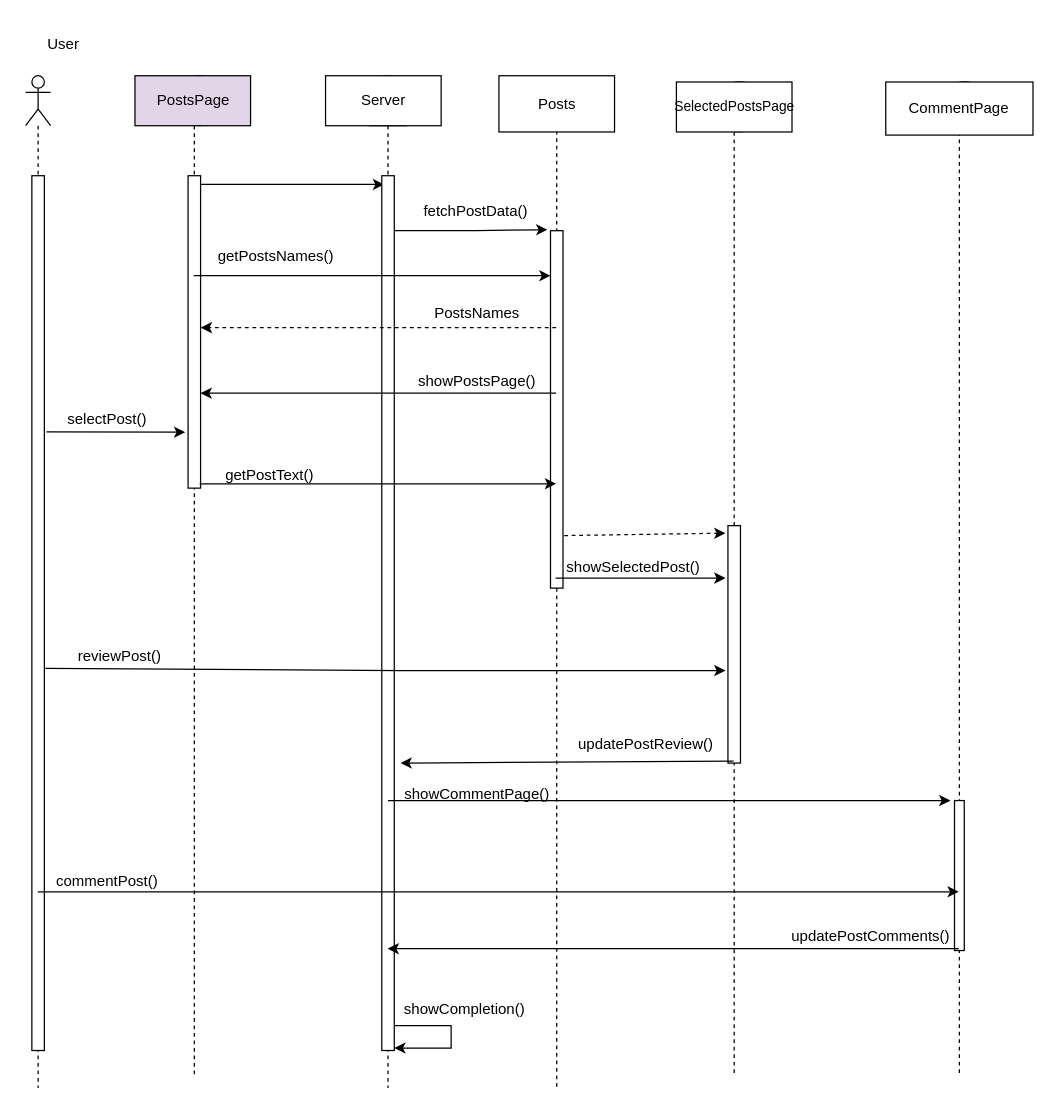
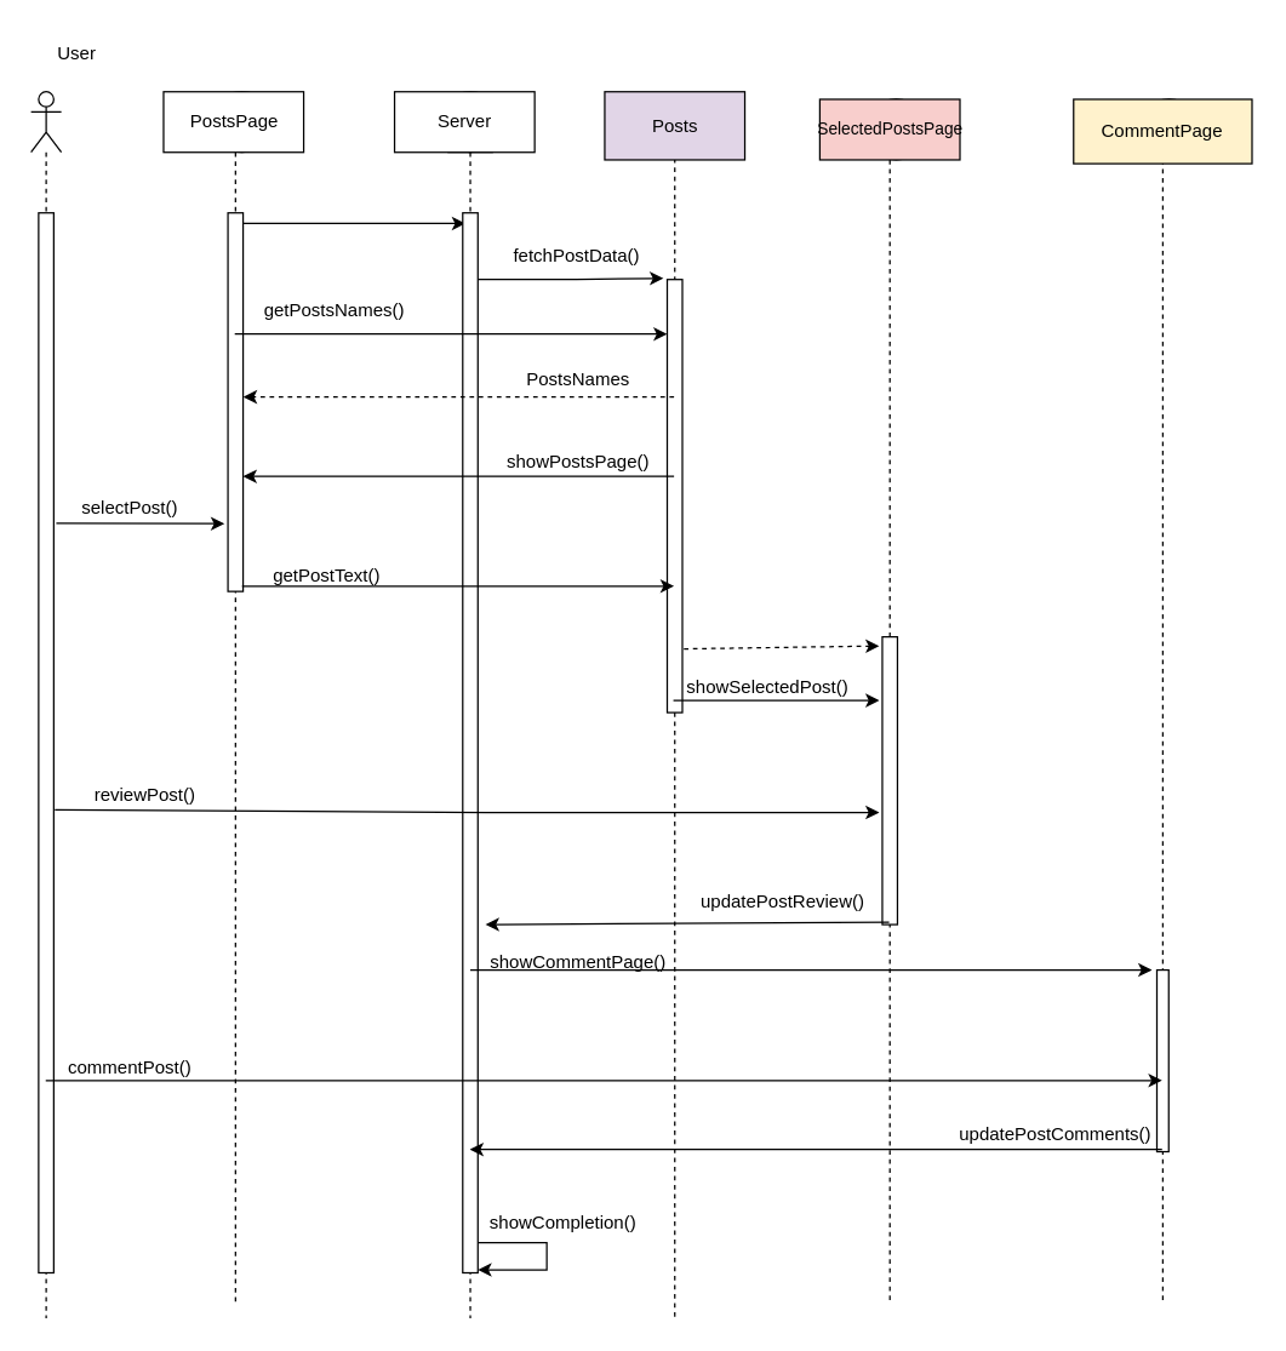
- <mxCell id="23" value="PostsPage" style="rounded=0;whiteSpace=wrap;html=1;fillColor=#e1d5e7;" parent="1" vertex="1"><mxGeometry x="107.5" y="60" width="92.5" height="40" as="geometry" /></mxCell>
+ <mxCell id="23" value="PostsPage" style="rounded=0;whiteSpace=wrap;html=1;" parent="1" vertex="1"><mxGeometry x="107.5" y="60" width="92.5" height="40" as="geometry" /></mxCell>
- <mxCell id="25" value="Posts" style="rounded=0;whiteSpace=wrap;html=1;" parent="1" vertex="1"><mxGeometry x="398.75" y="60" width="92.5" height="45" as="geometry" /></mxCell>
+ <mxCell id="25" value="Posts" style="rounded=0;whiteSpace=wrap;html=1;fillColor=#e1d5e7;" parent="1" vertex="1"><mxGeometry x="398.75" y="60" width="92.5" height="45" as="geometry" /></mxCell>
- <mxCell id="26" value="&lt;font style=&quot;font-size: 11px;&quot;&gt;SelectedPostsPage&lt;/font&gt;" style="rounded=0;whiteSpace=wrap;html=1;" parent="1" vertex="1"><mxGeometry x="540.75" y="65" width="92.5" height="40" as="geometry" /></mxCell>
+ <mxCell id="26" value="&lt;font style=&quot;font-size: 11px;&quot;&gt;SelectedPostsPage&lt;/font&gt;" style="rounded=0;whiteSpace=wrap;html=1;fillColor=#f8cecc;" parent="1" vertex="1"><mxGeometry x="540.75" y="65" width="92.5" height="40" as="geometry" /></mxCell>
- <mxCell id="27" value="CommentPage" style="rounded=0;whiteSpace=wrap;html=1;" parent="1" vertex="1"><mxGeometry x="708.28" y="65" width="117.81" height="42.5" as="geometry" /></mxCell>
+ <mxCell id="27" value="CommentPage" style="rounded=0;whiteSpace=wrap;html=1;fillColor=#fff2cc;" parent="1" vertex="1"><mxGeometry x="708.28" y="65" width="117.81" height="42.5" as="geometry" /></mxCell>
